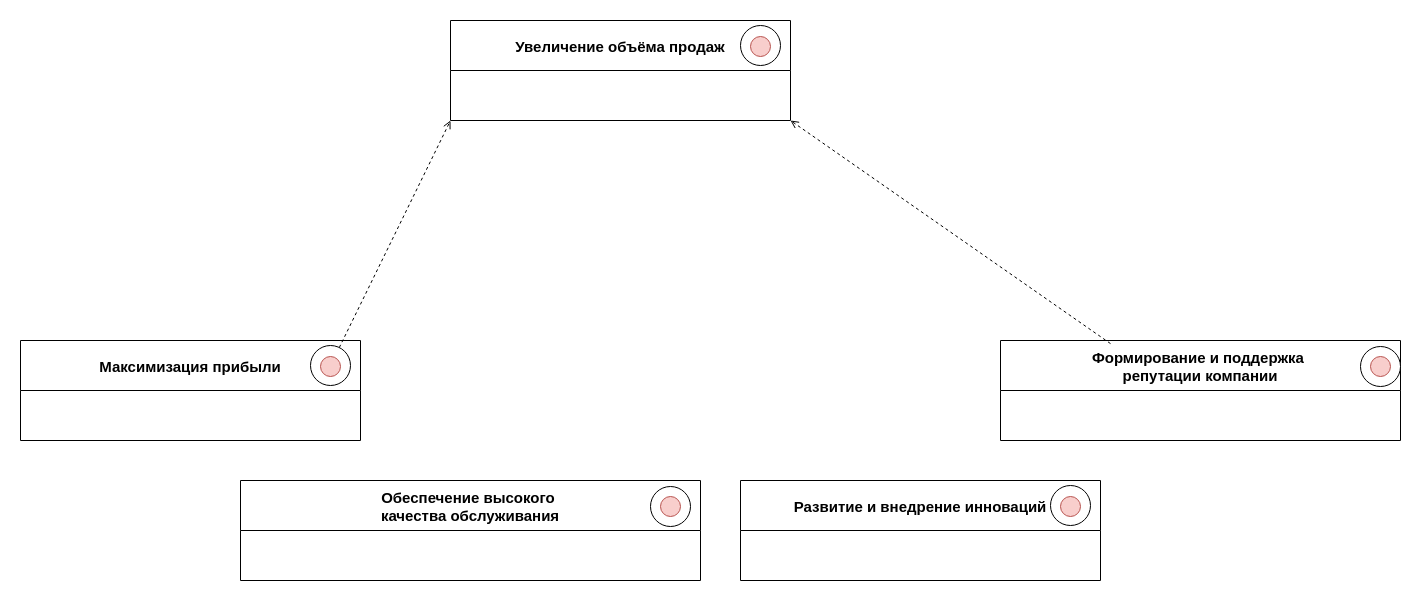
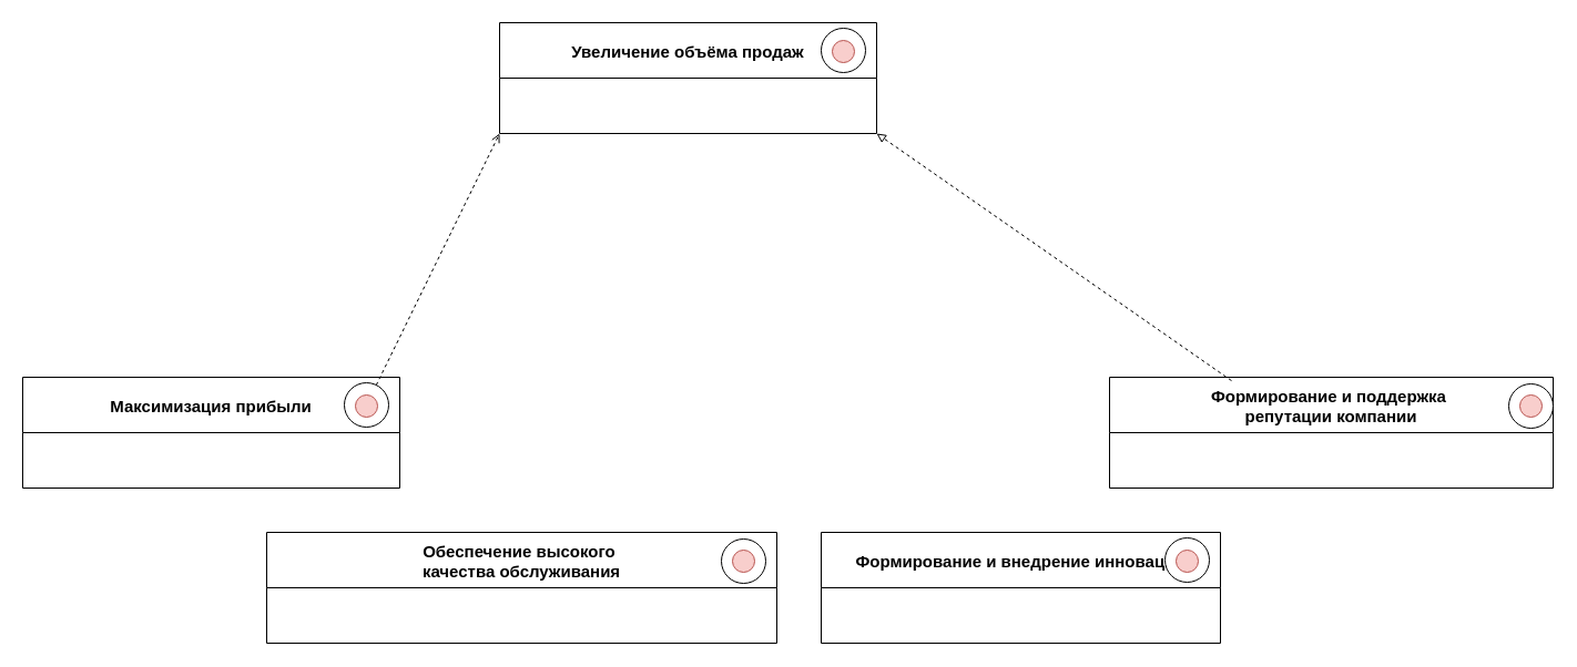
- <mxCell id="18" style="rounded=0;orthogonalLoop=1;jettySize=auto;html=1;entryX=1;entryY=1;entryDx=0;entryDy=0;dashed=1;exitX=0.275;exitY=0.031;exitDx=0;exitDy=0;exitPerimeter=0;endArrow=open;endFill=0;" parent="1" source="14" target="2" edge="1"><mxGeometry relative="1" as="geometry"><mxPoint x="750" y="490" as="sourcePoint" /><mxPoint x="715" y="130" as="targetPoint" /></mxGeometry></mxCell>
+ <mxCell id="18" style="rounded=0;orthogonalLoop=1;jettySize=auto;html=1;entryX=1;entryY=1;entryDx=0;entryDy=0;dashed=1;exitX=0.275;exitY=0.031;exitDx=0;exitDy=0;exitPerimeter=0;endArrow=block;endFill=0;" parent="1" source="14" target="2" edge="1"><mxGeometry relative="1" as="geometry"><mxPoint x="750" y="490" as="sourcePoint" /><mxPoint x="715" y="130" as="targetPoint" /></mxGeometry></mxCell>
- <mxCell id="11" value="Развитие и внедрение инноваций" style="swimlane;fontSize=15;startSize=50;" parent="1" vertex="1"><mxGeometry x="740" y="480" width="360" height="100" as="geometry" /></mxCell>
+ <mxCell id="11" value="Формирование и внедрение инноваций" style="swimlane;fontSize=15;startSize=50;" parent="1" vertex="1"><mxGeometry x="740" y="480" width="360" height="100" as="geometry" /></mxCell>
